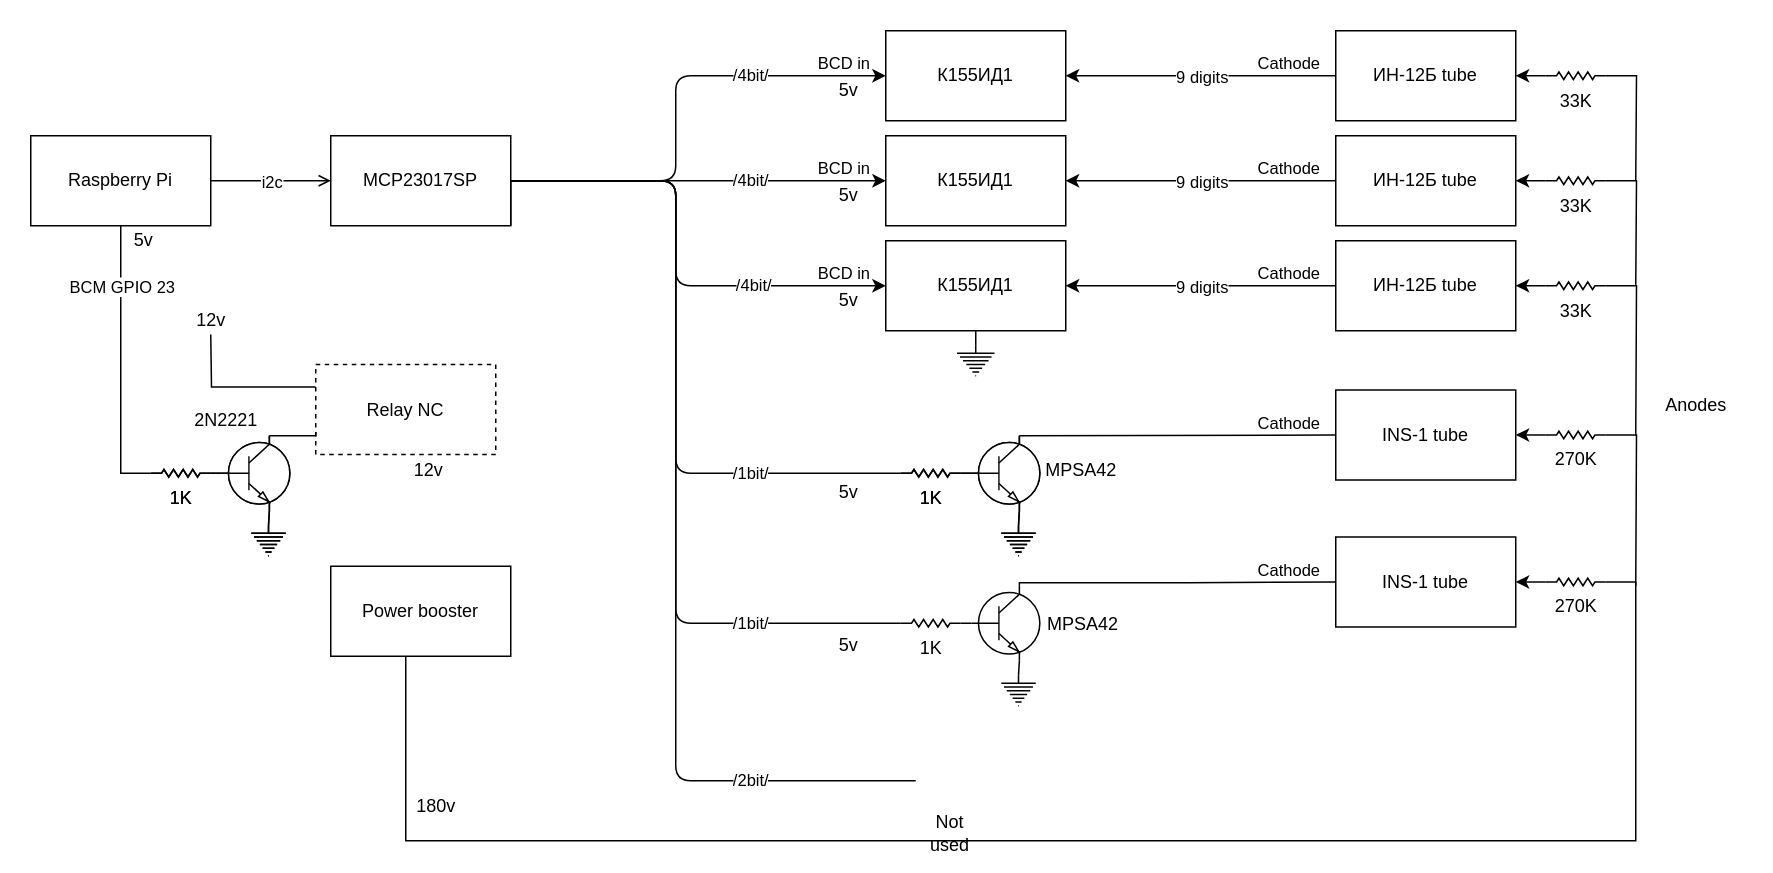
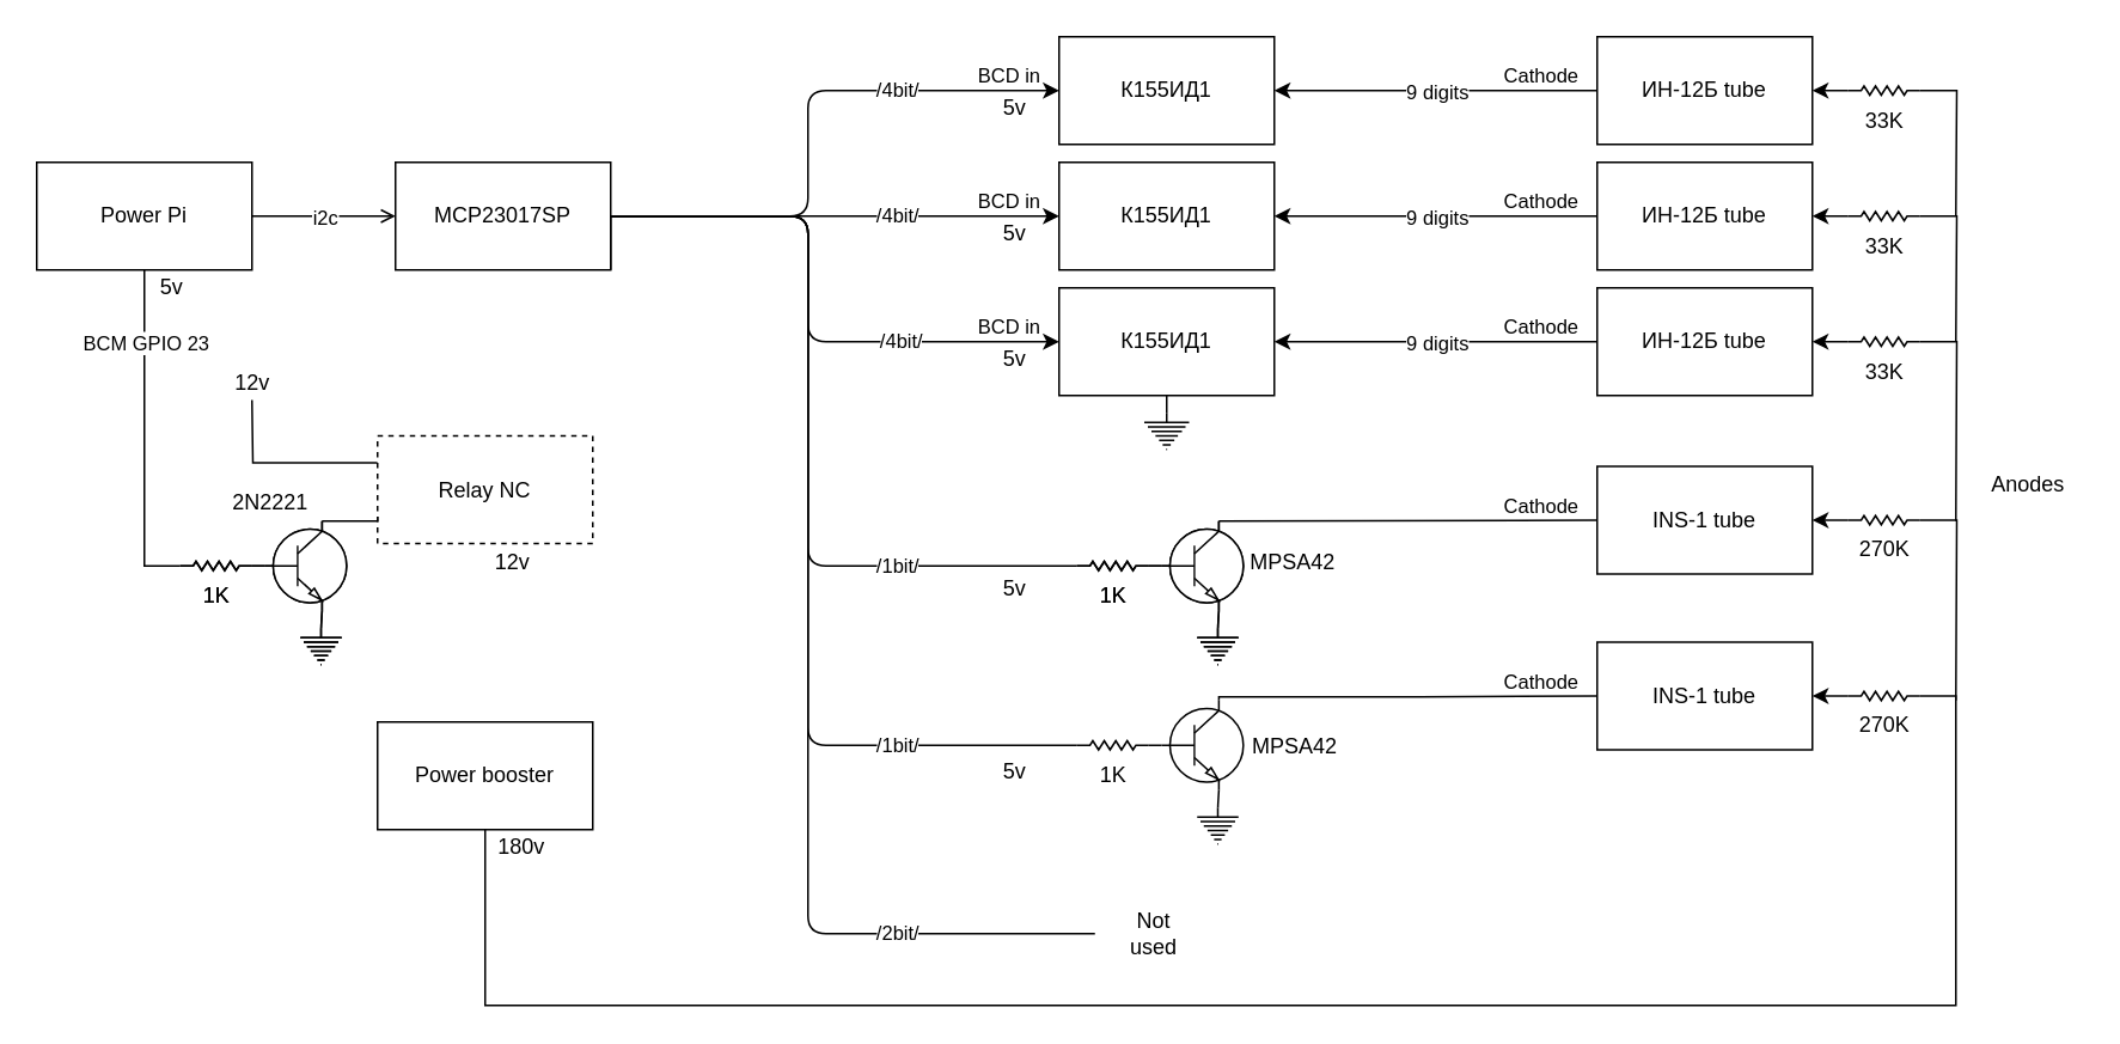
- <mxCell id="2" value="Raspberry Pi" style="rounded=0;whiteSpace=wrap;html=1;" vertex="1" parent="1"><mxGeometry y="90" width="120" height="60" as="geometry" x="20" /></mxCell>
+ <mxCell id="2" value="Power Pi" style="rounded=0;whiteSpace=wrap;html=1;" vertex="1" parent="1"><mxGeometry y="90" width="120" height="60" as="geometry" x="20" /></mxCell>
- <mxCell id="74" value="Power booster" style="rounded=0;whiteSpace=wrap;html=1;" vertex="1" parent="1"><mxGeometry x="220" y="377" width="120" height="60" as="geometry" /></mxCell>
+ <mxCell id="74" value="Power booster" style="rounded=0;whiteSpace=wrap;html=1;" vertex="1" parent="1"><mxGeometry x="210" y="402" width="120" height="60" as="geometry" /></mxCell>
- <mxCell id="76" value="180v" style="text;html=1;align=center;verticalAlign=middle;resizable=0;points=[];autosize=1;" vertex="1" parent="1"><mxGeometry x="270" y="527" width="40" height="20" as="geometry" /></mxCell>
+ <mxCell id="76" value="180v" style="text;html=1;align=center;verticalAlign=middle;resizable=0;points=[];autosize=1;" vertex="1" parent="1"><mxGeometry x="270" y="462" width="40" height="20" as="geometry" /></mxCell>
- <mxCell id="51" value="Not used" style="text;html=1;strokeColor=none;fillColor=none;align=center;verticalAlign=middle;whiteSpace=wrap;rounded=0;" vertex="1" parent="1"><mxGeometry x="613" y="545" width="40" height="20" as="geometry" /></mxCell>
+ <mxCell id="51" value="Not used" style="text;html=1;strokeColor=none;fillColor=none;align=center;verticalAlign=middle;whiteSpace=wrap;rounded=0;" vertex="1" parent="1"><mxGeometry x="623" y="510" width="40" height="20" as="geometry" /></mxCell>
